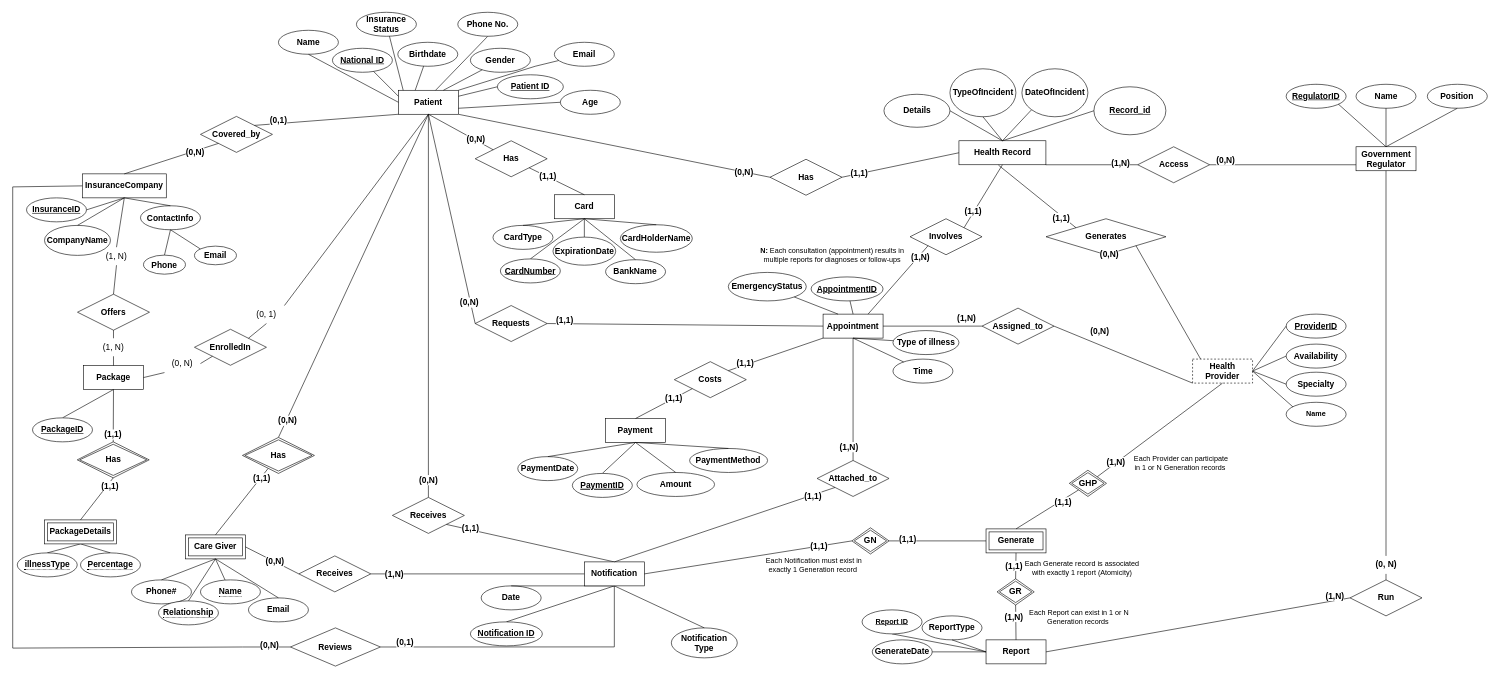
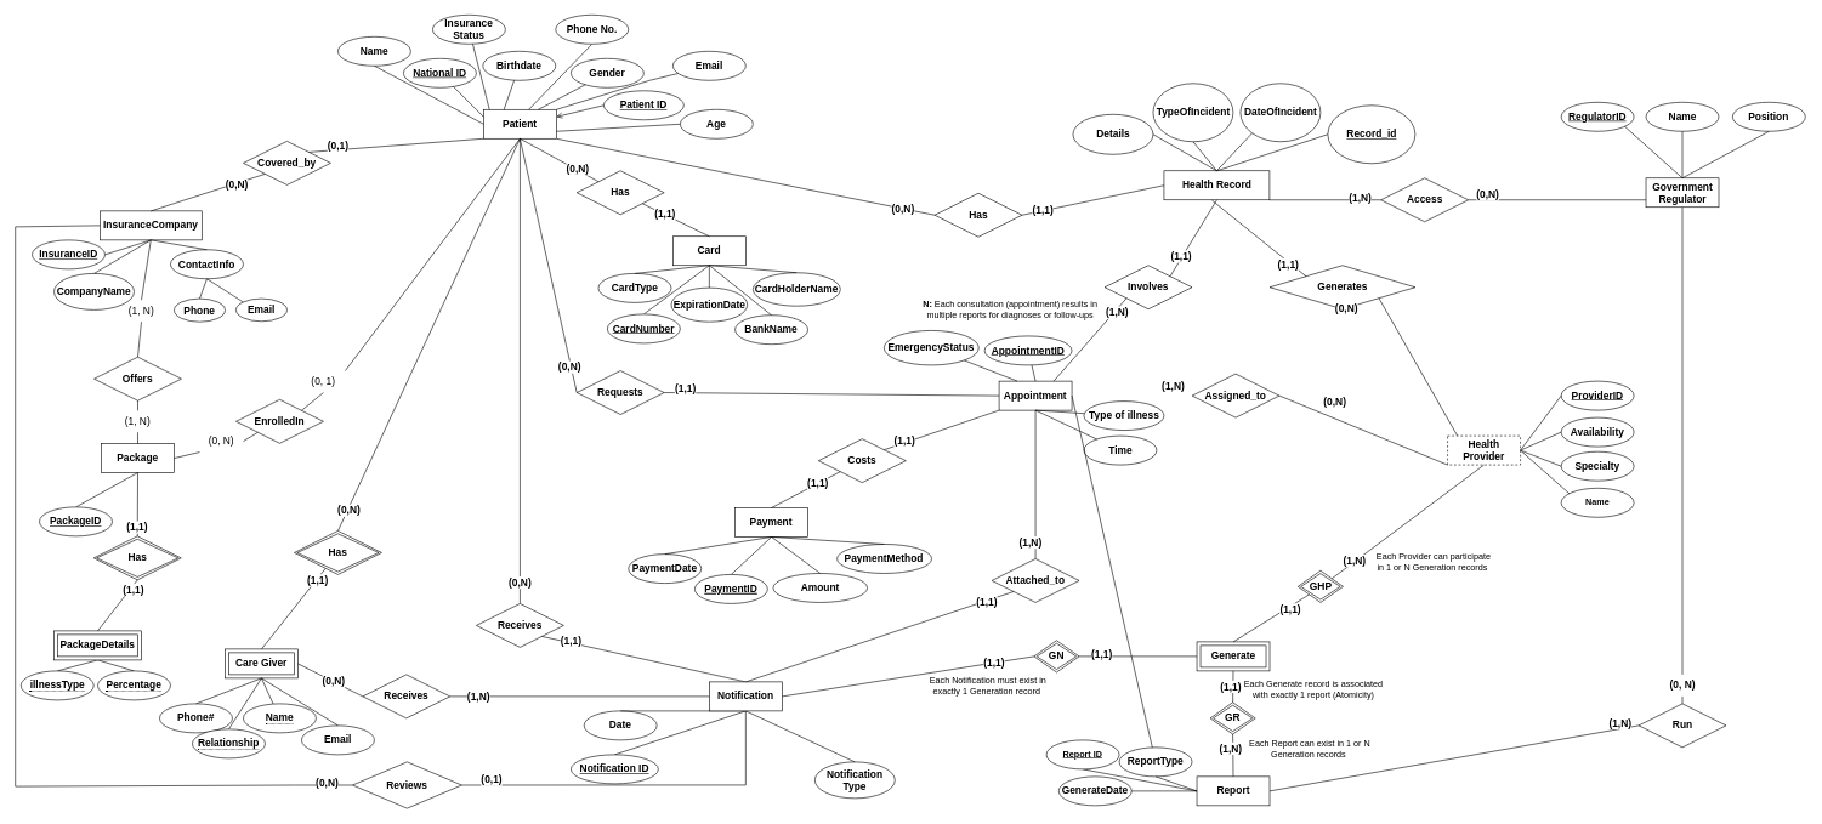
- <mxCell id="6" value="" style="endArrow=none;html=1;rounded=0;exitX=0;exitY=0.5;exitDx=0;exitDy=0;fontStyle=1;fontSize=14;entryX=1;entryY=0.25;entryDx=0;entryDy=0;" parent="1" source="5" target="2" edge="1"><mxGeometry width="50" height="50" relative="1" as="geometry"><mxPoint x="673" y="270" as="sourcePoint" /><mxPoint x="771" y="160" as="targetPoint" /><Array as="points" /></mxGeometry></mxCell>
+ <mxCell id="6" value="" style="endArrow=open;html=1;rounded=0;exitX=0;exitY=0.5;exitDx=0;exitDy=0;fontStyle=1;fontSize=14;entryX=1;entryY=0.25;entryDx=0;entryDy=0;" parent="1" source="5" target="2" edge="1"><mxGeometry width="50" height="50" relative="1" as="geometry"><mxPoint x="673" y="270" as="sourcePoint" /><mxPoint x="771" y="160" as="targetPoint" /><Array as="points" /></mxGeometry></mxCell>
- <mxCell id="52" value="&lt;span style=&quot;font-size: 14px;&quot;&gt;&lt;span style=&quot;font-size: 14px;&quot;&gt;Phone&lt;/span&gt;&lt;/span&gt;" style="ellipse;whiteSpace=wrap;html=1;align=center;fontStyle=1;fontSize=14;" parent="1" vertex="1"><mxGeometry x="238" y="424.81" width="70" height="31.82" as="geometry" /></mxCell>
+ <mxCell id="52" value="&lt;span style=&quot;font-size: 14px;&quot;&gt;&lt;span style=&quot;font-size: 14px;&quot;&gt;Phone&lt;/span&gt;&lt;/span&gt;" style="ellipse;whiteSpace=wrap;html=1;align=center;fontStyle=1;fontSize=14;" parent="1" vertex="1"><mxGeometry x="238" y="409.81" width="70" height="31.82" as="geometry" /></mxCell>
- <mxCell id="83" value="" style="endArrow=none;html=1;rounded=0;exitX=1;exitY=0.5;exitDx=0;exitDy=0;entryX=0;entryY=0.5;entryDx=0;entryDy=0;fontStyle=1;fontSize=14;" parent="1" source="15" target="82" edge="1"><mxGeometry width="50" height="50" relative="1" as="geometry"><mxPoint x="1567" y="591.18" as="sourcePoint" /><mxPoint x="1647" y="571.18" as="targetPoint" /></mxGeometry></mxCell>
+ <mxCell id="83" value="" style="endArrow=none;html=1;rounded=0;exitX=1;exitY=0.5;exitDx=0;exitDy=0;fontStyle=1;fontSize=14;" parent="1" source="15" target="66" edge="1"><mxGeometry width="50" height="50" relative="1" as="geometry"><mxPoint x="1567" y="591.18" as="sourcePoint" /><mxPoint x="1647" y="571.18" as="targetPoint" /></mxGeometry></mxCell>
